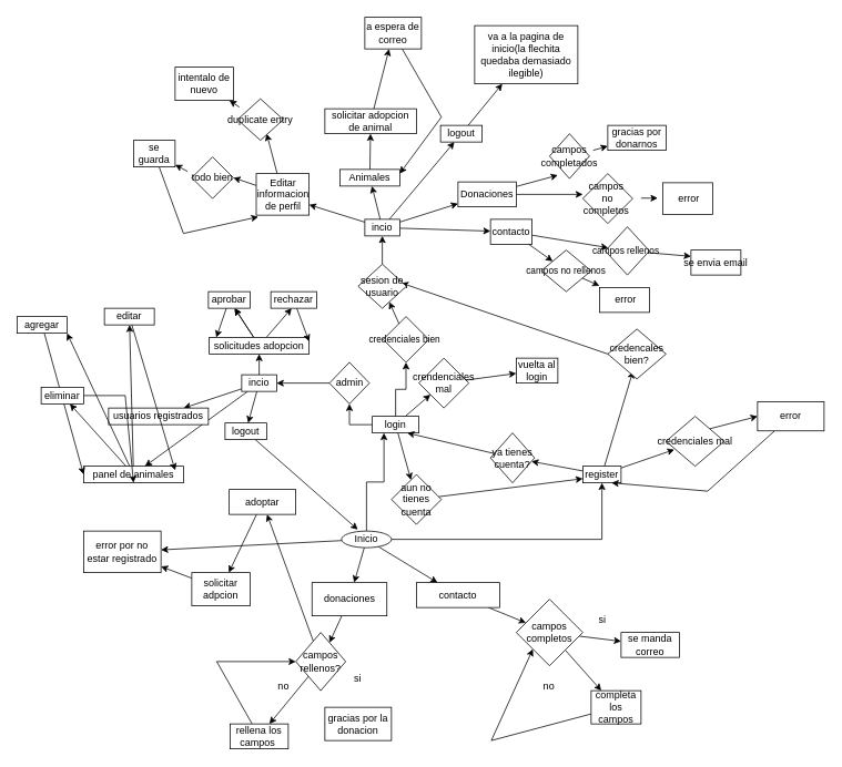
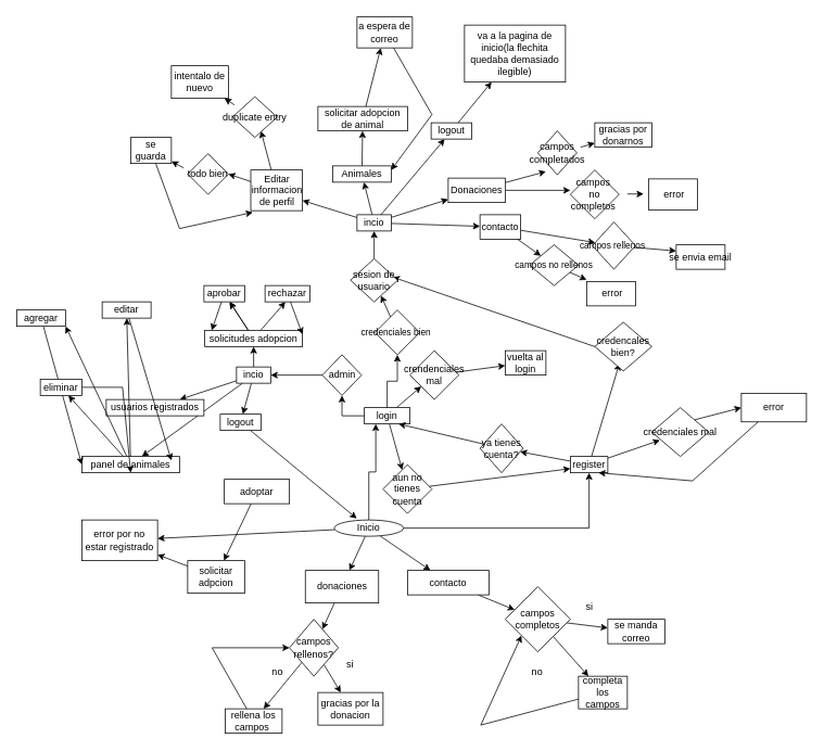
- <mxCell id="7" value="Inicio" style="ellipse;whiteSpace=wrap;html=1;" parent="1" vertex="1"><mxGeometry x="410" y="638" width="60" height="20" as="geometry" /></mxCell>
+ <mxCell id="7" value="Inicio" style="ellipse;whiteSpace=wrap;html=1;" parent="1" vertex="1"><mxGeometry x="410" y="638" width="85" height="20" as="geometry" /></mxCell>
- <mxCell id="79" style="edgeStyle=none;rounded=0;orthogonalLoop=1;jettySize=auto;html=1;" parent="1" source="81" target="71" edge="1"><mxGeometry relative="1" as="geometry"><mxPoint x="780" y="640" as="targetPoint" /></mxGeometry></mxCell>
+ <mxCell id="79" style="edgeStyle=none;rounded=0;orthogonalLoop=1;jettySize=auto;html=1;" parent="1" source="81" target="82" edge="1"><mxGeometry relative="1" as="geometry"><mxPoint x="780" y="640" as="targetPoint" /></mxGeometry></mxCell>
